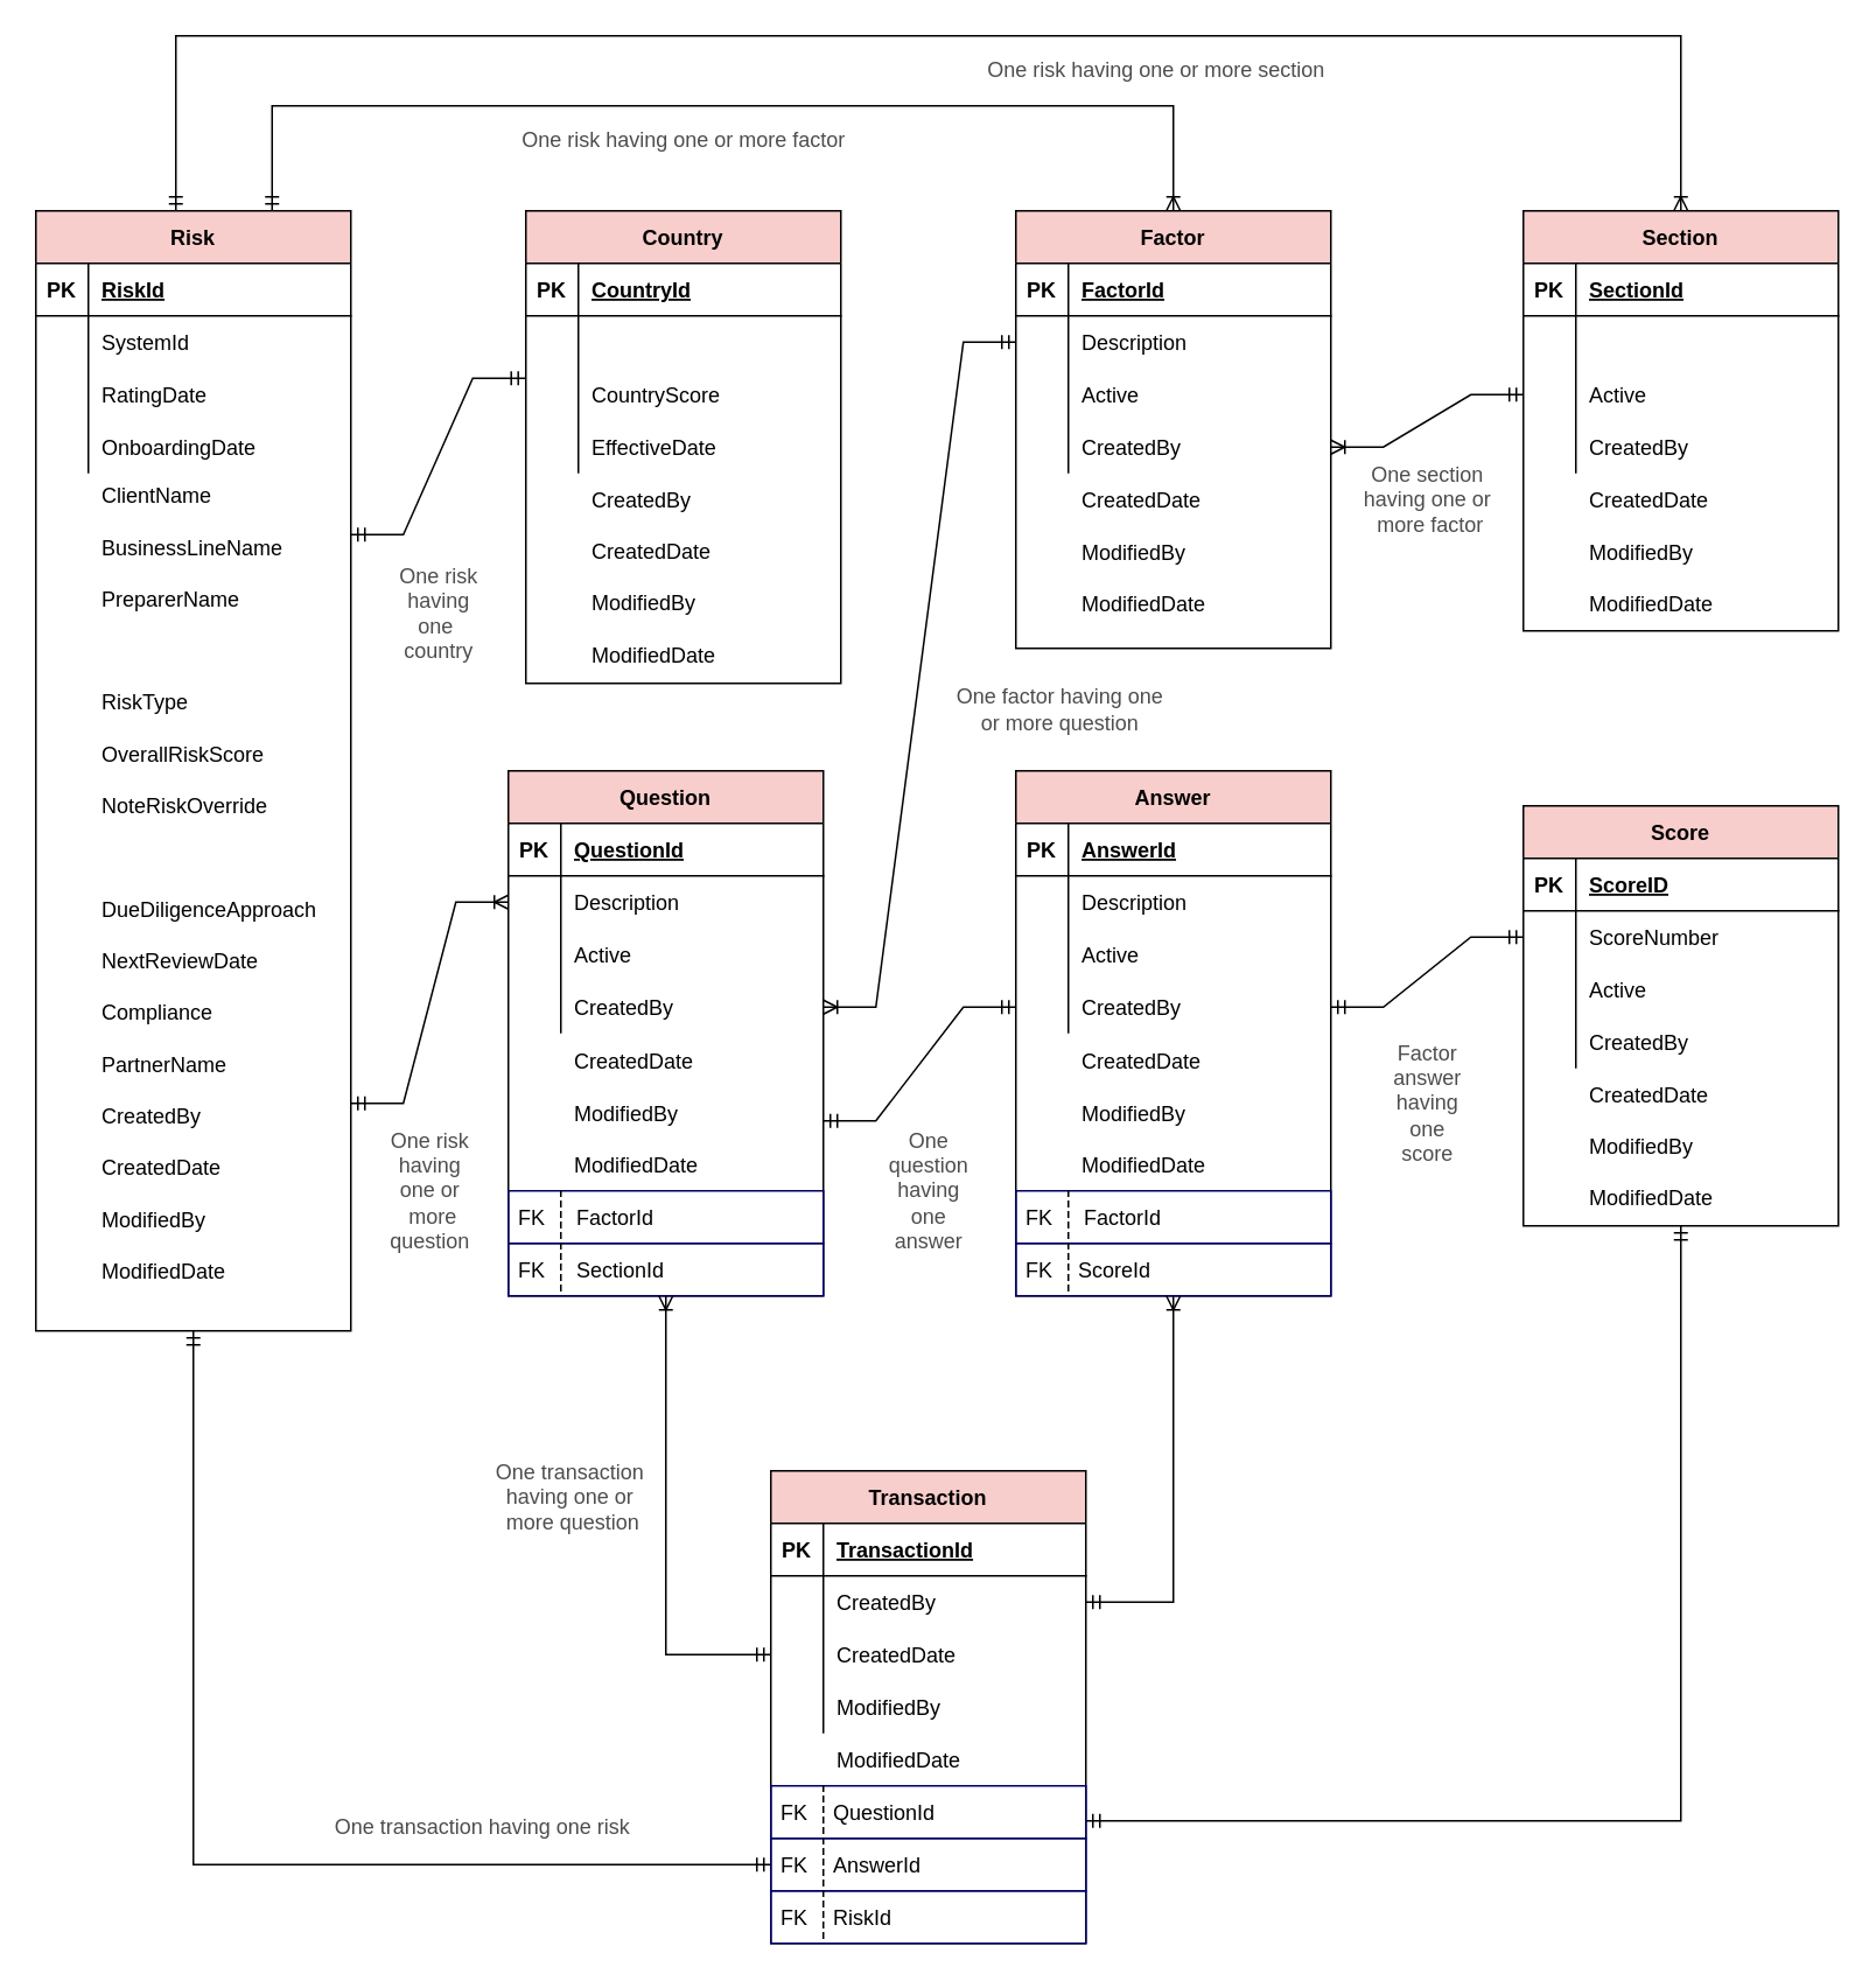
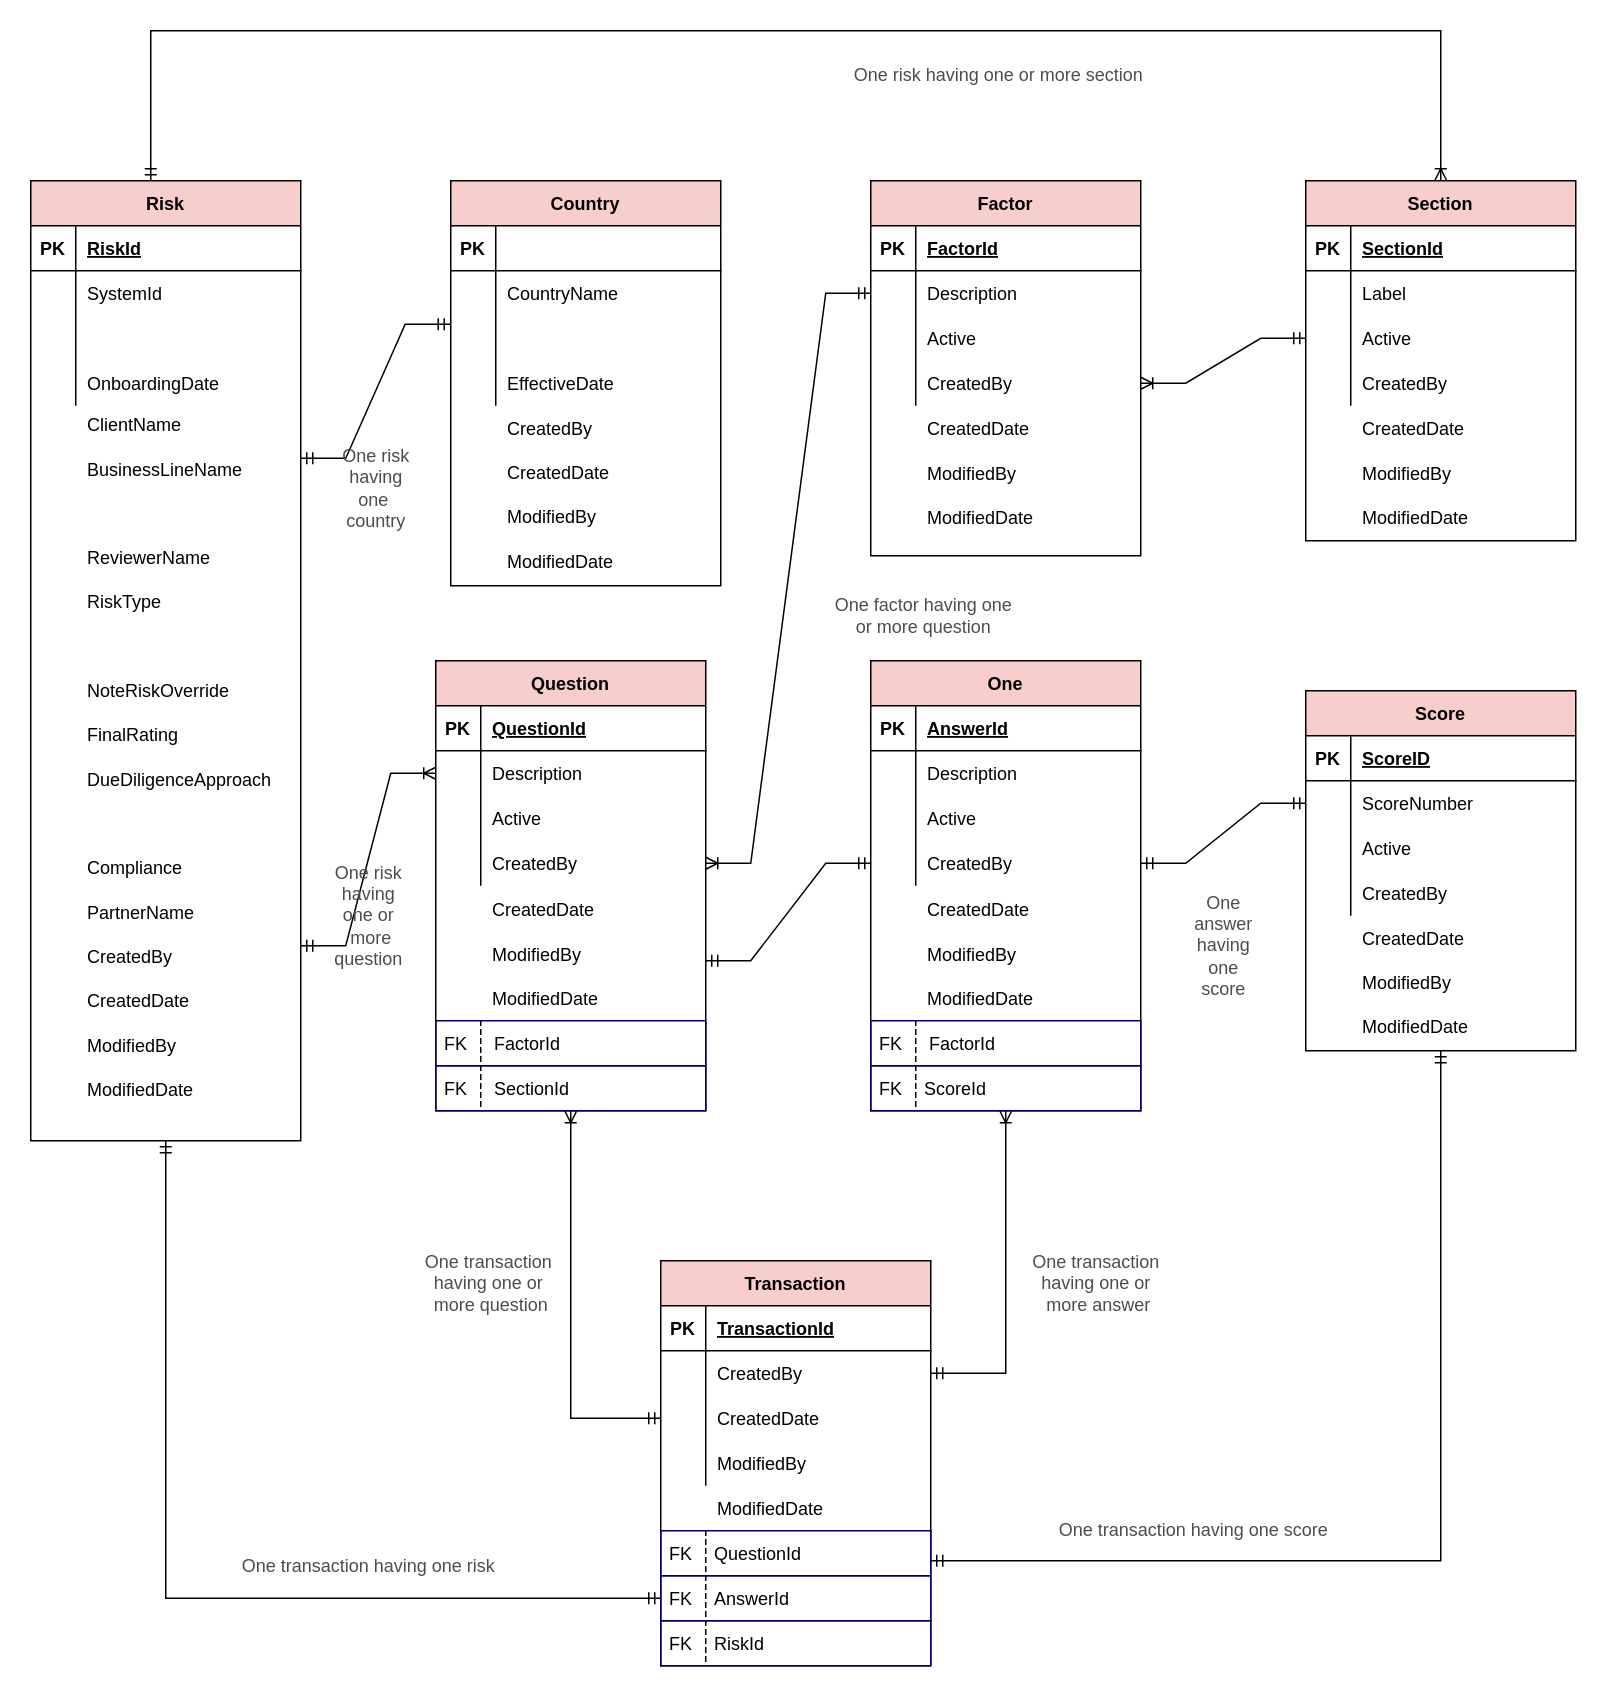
- <mxCell id="156" value="&lt;font color=&quot;#4d4d4d&quot;&gt;One risk having one or&amp;nbsp;more section&lt;/font&gt;" style="text;html=1;align=center;verticalAlign=middle;resizable=0;points=[];autosize=1;strokeColor=none;fillColor=none;" vertex="1" parent="1"><mxGeometry x="555" y="30" width="210" height="20" as="geometry" /></mxCell>
+ <mxCell id="156" value="&lt;font color=&quot;#4d4d4d&quot;&gt;One risk having one or&amp;nbsp;more section&lt;/font&gt;" style="text;html=1;align=center;verticalAlign=middle;resizable=0;points=[];autosize=1;strokeColor=none;fillColor=none;" vertex="1" parent="1"><mxGeometry x="560" y="40" width="210" height="20" as="geometry" /></mxCell>
- <mxCell id="147" value="" style="edgeStyle=orthogonalEdgeStyle;fontSize=12;html=1;endArrow=ERoneToMany;startArrow=ERmandOne;rounded=0;elbow=vertical;exitX=0.75;exitY=0;exitDx=0;exitDy=0;entryX=0.5;entryY=0;entryDx=0;entryDy=0;" edge="1" parent="1" source="3" target="72"><mxGeometry width="100" height="100" relative="1" as="geometry"><mxPoint x="260" y="150" as="sourcePoint" /><mxPoint x="360" y="50" as="targetPoint" /><Array as="points"><mxPoint x="155" y="60" /><mxPoint x="670" y="60" /></Array></mxGeometry></mxCell>
- <mxCell id="155" value="&lt;font color=&quot;#4d4d4d&quot;&gt;One risk having one or&amp;nbsp;more factor&lt;/font&gt;" style="text;html=1;align=center;verticalAlign=middle;resizable=0;points=[];autosize=1;strokeColor=none;fillColor=none;" vertex="1" parent="1"><mxGeometry x="290" y="70" width="200" height="20" as="geometry" /></mxCell>
- <mxCell id="36" value="CountryId" style="shape=partialRectangle;connectable=0;fillColor=none;top=0;left=0;bottom=0;right=0;align=left;spacingLeft=6;fontStyle=5;overflow=hidden;" vertex="1" parent="34"><mxGeometry x="30" width="150" height="30" as="geometry"><mxRectangle width="150" height="30" as="alternateBounds" /></mxGeometry></mxCell>
+ <mxCell id="39" value="CountryName" style="shape=partialRectangle;connectable=0;fillColor=none;top=0;left=0;bottom=0;right=0;align=left;spacingLeft=6;overflow=hidden;" vertex="1" parent="37"><mxGeometry x="30" width="150" height="30" as="geometry"><mxRectangle width="150" height="30" as="alternateBounds" /></mxGeometry></mxCell>
+ <mxCell id="95" value="Label" style="shape=partialRectangle;connectable=0;fillColor=none;top=0;left=0;bottom=0;right=0;align=left;spacingLeft=6;overflow=hidden;" vertex="1" parent="93"><mxGeometry x="30" width="150" height="30" as="geometry"><mxRectangle width="150" height="30" as="alternateBounds" /></mxGeometry></mxCell>
- <mxCell id="12" value="RatingDate" style="shape=partialRectangle;connectable=0;fillColor=none;top=0;left=0;bottom=0;right=0;align=left;spacingLeft=6;overflow=hidden;" vertex="1" parent="10"><mxGeometry x="30" width="150" height="30" as="geometry"><mxRectangle width="150" height="30" as="alternateBounds" /></mxGeometry></mxCell>
- <mxCell id="42" value="CountryScore" style="shape=partialRectangle;connectable=0;fillColor=none;top=0;left=0;bottom=0;right=0;align=left;spacingLeft=6;overflow=hidden;" vertex="1" parent="40"><mxGeometry x="30" width="150" height="30" as="geometry"><mxRectangle width="150" height="30" as="alternateBounds" /></mxGeometry></mxCell>
- <mxCell id="149" value="&lt;font color=&quot;#4d4d4d&quot;&gt;One section &lt;br&gt;having one or&lt;br&gt;&amp;nbsp;more factor&lt;/font&gt;" style="text;html=1;align=center;verticalAlign=middle;resizable=0;points=[];autosize=1;strokeColor=none;fillColor=none;" vertex="1" parent="1"><mxGeometry x="770" y="260" width="90" height="50" as="geometry" /></mxCell>
- <mxCell id="20" value="PreparerName" style="shape=partialRectangle;connectable=0;fillColor=none;top=0;left=0;bottom=0;right=0;align=left;spacingLeft=6;overflow=hidden;" vertex="1" parent="2"><mxGeometry x="30" y="206.769" width="150" height="29.538" as="geometry"><mxRectangle width="150" height="30" as="alternateBounds" /></mxGeometry></mxCell>
- <mxCell id="152" value="&lt;font color=&quot;#4d4d4d&quot;&gt;One risk&lt;br&gt;having &lt;br&gt;one&amp;nbsp;&lt;br&gt;country&lt;/font&gt;" style="text;html=1;align=center;verticalAlign=middle;resizable=0;points=[];autosize=1;strokeColor=none;fillColor=none;" vertex="1" parent="1"><mxGeometry x="220" y="320" width="60" height="60" as="geometry" /></mxCell>
+ <mxCell id="152" value="&lt;font color=&quot;#4d4d4d&quot;&gt;One risk&lt;br&gt;having &lt;br&gt;one&amp;nbsp;&lt;br&gt;country&lt;/font&gt;" style="text;html=1;align=center;verticalAlign=middle;resizable=0;points=[];autosize=1;strokeColor=none;fillColor=none;" vertex="1" parent="1"><mxGeometry x="220" y="295" width="60" height="60" as="geometry" /></mxCell>
+ <mxCell id="21" value="ReviewerName" style="shape=partialRectangle;connectable=0;fillColor=none;top=0;left=0;bottom=0;right=0;align=left;spacingLeft=6;overflow=hidden;" vertex="1" parent="2"><mxGeometry x="30" y="236.308" width="150" height="29.538" as="geometry"><mxRectangle width="150" height="30" as="alternateBounds" /></mxGeometry></mxCell>
- <mxCell id="158" value="&lt;font color=&quot;#4d4d4d&quot;&gt;One factor having one &lt;br&gt;or more question&lt;/font&gt;" style="text;html=1;align=center;verticalAlign=middle;resizable=0;points=[];autosize=1;strokeColor=none;fillColor=none;" vertex="1" parent="1"><mxGeometry x="540" y="390" width="130" height="30" as="geometry" /></mxCell>
+ <mxCell id="158" value="&lt;font color=&quot;#4d4d4d&quot;&gt;One factor having one &lt;br&gt;or more question&lt;/font&gt;" style="text;html=1;align=center;verticalAlign=middle;resizable=0;points=[];autosize=1;strokeColor=none;fillColor=none;" vertex="1" parent="1"><mxGeometry x="550" y="395" width="130" height="30" as="geometry" /></mxCell>
- <mxCell id="19" value="OverallRiskScore" style="shape=partialRectangle;connectable=0;fillColor=none;top=0;left=0;bottom=0;right=0;align=left;spacingLeft=6;overflow=hidden;" vertex="1" parent="2"><mxGeometry x="30" y="295.385" width="150" height="29.538" as="geometry"><mxRectangle width="150" height="30" as="alternateBounds" /></mxGeometry></mxCell>
- <mxCell id="168" value="Answer" style="shape=table;startSize=30;container=1;collapsible=1;childLayout=tableLayout;fixedRows=1;rowLines=0;fontStyle=1;align=center;resizeLast=1;fillColor=#F8CECC;" vertex="1" parent="167"><mxGeometry width="180" height="300" as="geometry" /></mxCell>
+ <mxCell id="168" value="One" style="shape=table;startSize=30;container=1;collapsible=1;childLayout=tableLayout;fixedRows=1;rowLines=0;fontStyle=1;align=center;resizeLast=1;fillColor=#F8CECC;" vertex="1" parent="167"><mxGeometry width="180" height="300" as="geometry" /></mxCell>
+ <mxCell id="24" value="FinalRating" style="shape=partialRectangle;connectable=0;fillColor=none;top=0;left=0;bottom=0;right=0;align=left;spacingLeft=6;overflow=hidden;" vertex="1" parent="2"><mxGeometry x="30" y="354.462" width="150" height="29.538" as="geometry"><mxRectangle width="150" height="30" as="alternateBounds" /></mxGeometry></mxCell>
- <mxCell id="26" value="NextReviewDate" style="shape=partialRectangle;connectable=0;fillColor=none;top=0;left=0;bottom=0;right=0;align=left;spacingLeft=6;overflow=hidden;" vertex="1" parent="2"><mxGeometry x="30" y="413.538" width="150" height="29.538" as="geometry"><mxRectangle width="150" height="30" as="alternateBounds" /></mxGeometry></mxCell>
- <mxCell id="154" value="&lt;font color=&quot;#4d4d4d&quot;&gt;Factor &lt;br&gt;answer &lt;br&gt;having &lt;br&gt;one &lt;br&gt;score&lt;/font&gt;" style="text;html=1;align=center;verticalAlign=middle;resizable=0;points=[];autosize=1;strokeColor=none;fillColor=none;" vertex="1" parent="1"><mxGeometry x="790" y="590" width="50" height="80" as="geometry" /></mxCell>
+ <mxCell id="154" value="&lt;font color=&quot;#4d4d4d&quot;&gt;One &lt;br&gt;answer &lt;br&gt;having &lt;br&gt;one &lt;br&gt;score&lt;/font&gt;" style="text;html=1;align=center;verticalAlign=middle;resizable=0;points=[];autosize=1;strokeColor=none;fillColor=none;" vertex="1" parent="1"><mxGeometry x="790" y="590" width="50" height="80" as="geometry" /></mxCell>
- <mxCell id="151" value="&lt;font color=&quot;#4d4d4d&quot;&gt;One risk&lt;br&gt;having &lt;br&gt;one or&lt;br&gt;&amp;nbsp;more &lt;br&gt;question&lt;/font&gt;" style="text;html=1;align=center;verticalAlign=middle;resizable=0;points=[];autosize=1;strokeColor=none;fillColor=none;" vertex="1" parent="1"><mxGeometry x="215" y="640" width="60" height="80" as="geometry" /></mxCell>
+ <mxCell id="151" value="&lt;font color=&quot;#4d4d4d&quot;&gt;One risk&lt;br&gt;having &lt;br&gt;one or&lt;br&gt;&amp;nbsp;more &lt;br&gt;question&lt;/font&gt;" style="text;html=1;align=center;verticalAlign=middle;resizable=0;points=[];autosize=1;strokeColor=none;fillColor=none;" vertex="1" parent="1"><mxGeometry x="215" y="570" width="60" height="80" as="geometry" /></mxCell>
- <mxCell id="153" value="&lt;font color=&quot;#4d4d4d&quot;&gt;One &lt;br&gt;question &lt;br&gt;having &lt;br&gt;one &lt;br&gt;answer&lt;/font&gt;" style="text;html=1;align=center;verticalAlign=middle;resizable=0;points=[];autosize=1;strokeColor=none;fillColor=none;" vertex="1" parent="1"><mxGeometry x="500" y="640" width="60" height="80" as="geometry" /></mxCell>
+ <mxCell id="164" value="&lt;font color=&quot;#4d4d4d&quot;&gt;One transaction&lt;br&gt;having one or&lt;br&gt;&amp;nbsp;more answer&lt;/font&gt;" style="text;html=1;align=center;verticalAlign=middle;resizable=0;points=[];autosize=1;strokeColor=none;fillColor=none;" vertex="1" parent="1"><mxGeometry x="680" y="830" width="100" height="50" as="geometry" /></mxCell>
+ <mxCell id="165" value="&lt;font color=&quot;#4d4d4d&quot;&gt;One transaction having one score&lt;/font&gt;" style="text;html=1;align=center;verticalAlign=middle;resizable=0;points=[];autosize=1;strokeColor=none;fillColor=none;" vertex="1" parent="1"><mxGeometry x="700" y="1010" width="190" height="20" as="geometry" /></mxCell>
- <mxCell id="166" value="&lt;font color=&quot;#4d4d4d&quot;&gt;One transaction having one risk&lt;/font&gt;" style="text;html=1;align=center;verticalAlign=middle;resizable=0;points=[];autosize=1;strokeColor=none;fillColor=none;" vertex="1" parent="1"><mxGeometry x="185" y="1034" width="180" height="20" as="geometry" /></mxCell>
+ <mxCell id="166" value="&lt;font color=&quot;#4d4d4d&quot;&gt;One transaction having one risk&lt;/font&gt;" style="text;html=1;align=center;verticalAlign=middle;resizable=0;points=[];autosize=1;strokeColor=none;fillColor=none;" vertex="1" parent="1"><mxGeometry x="155" y="1034" width="180" height="20" as="geometry" /></mxCell>
